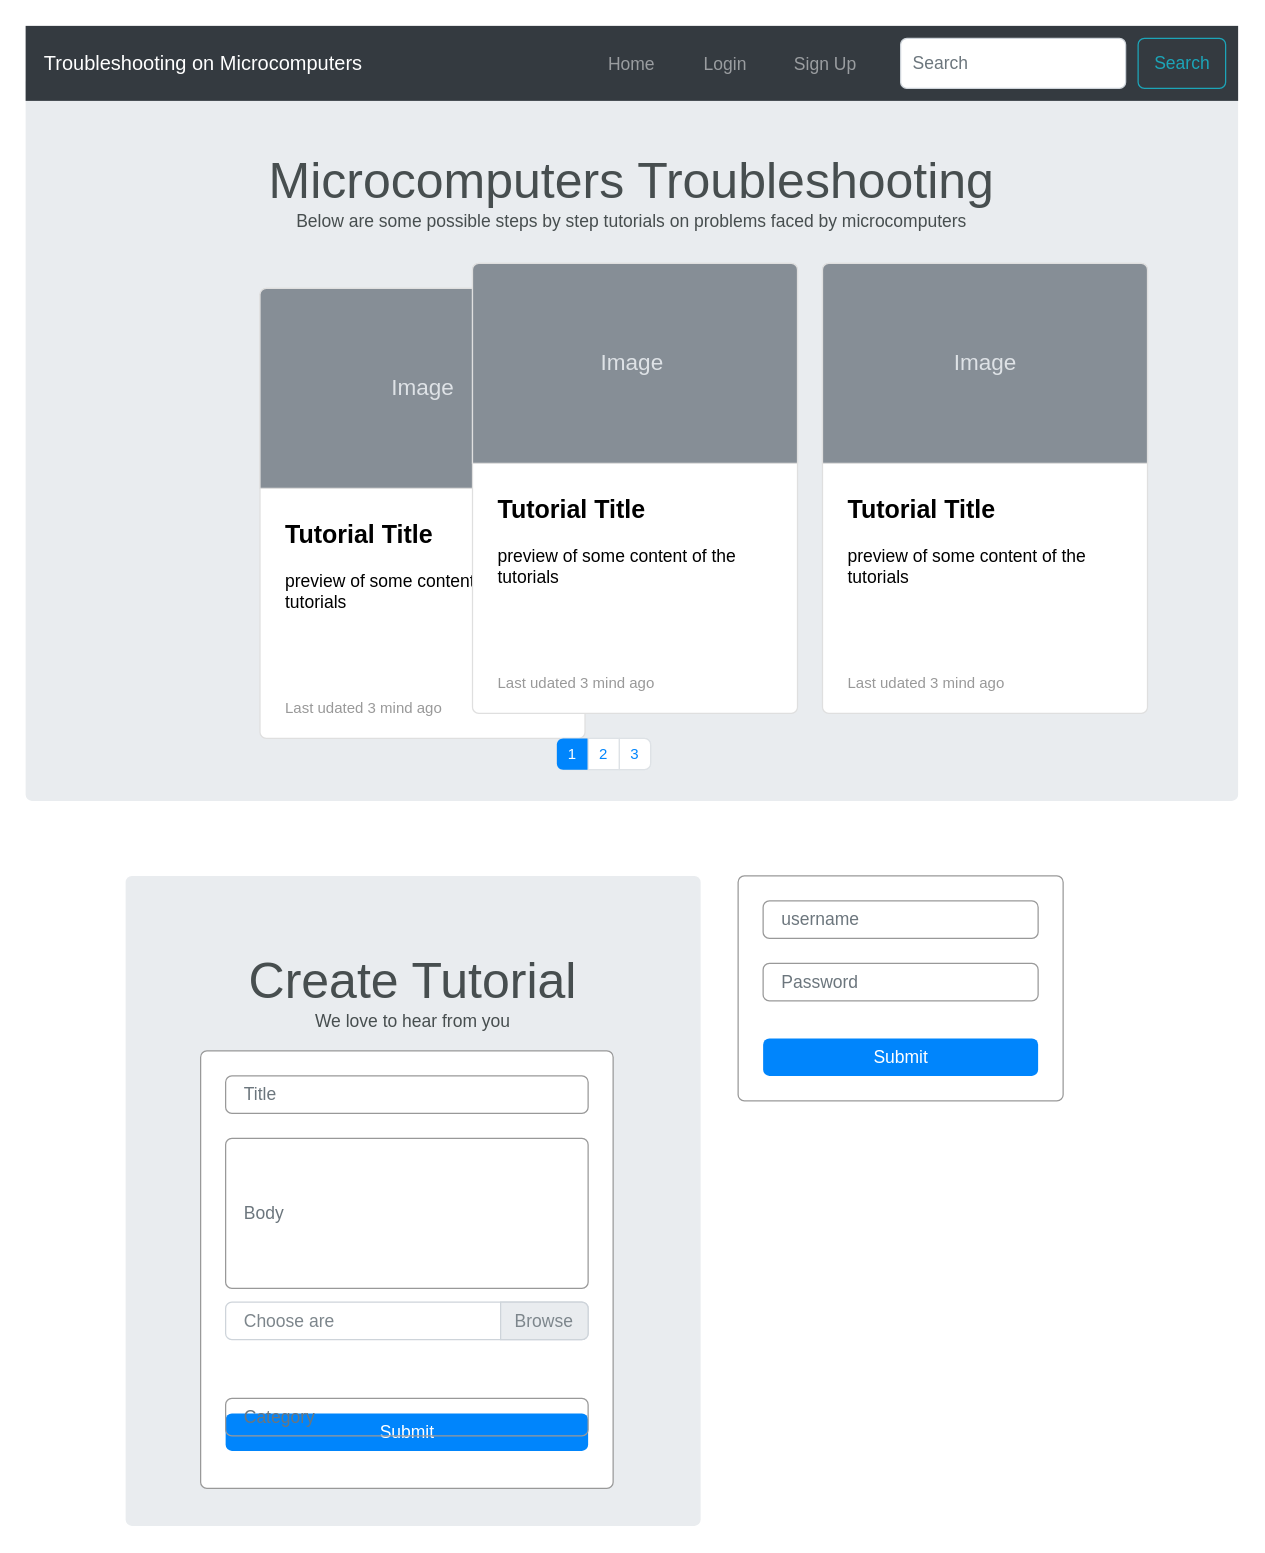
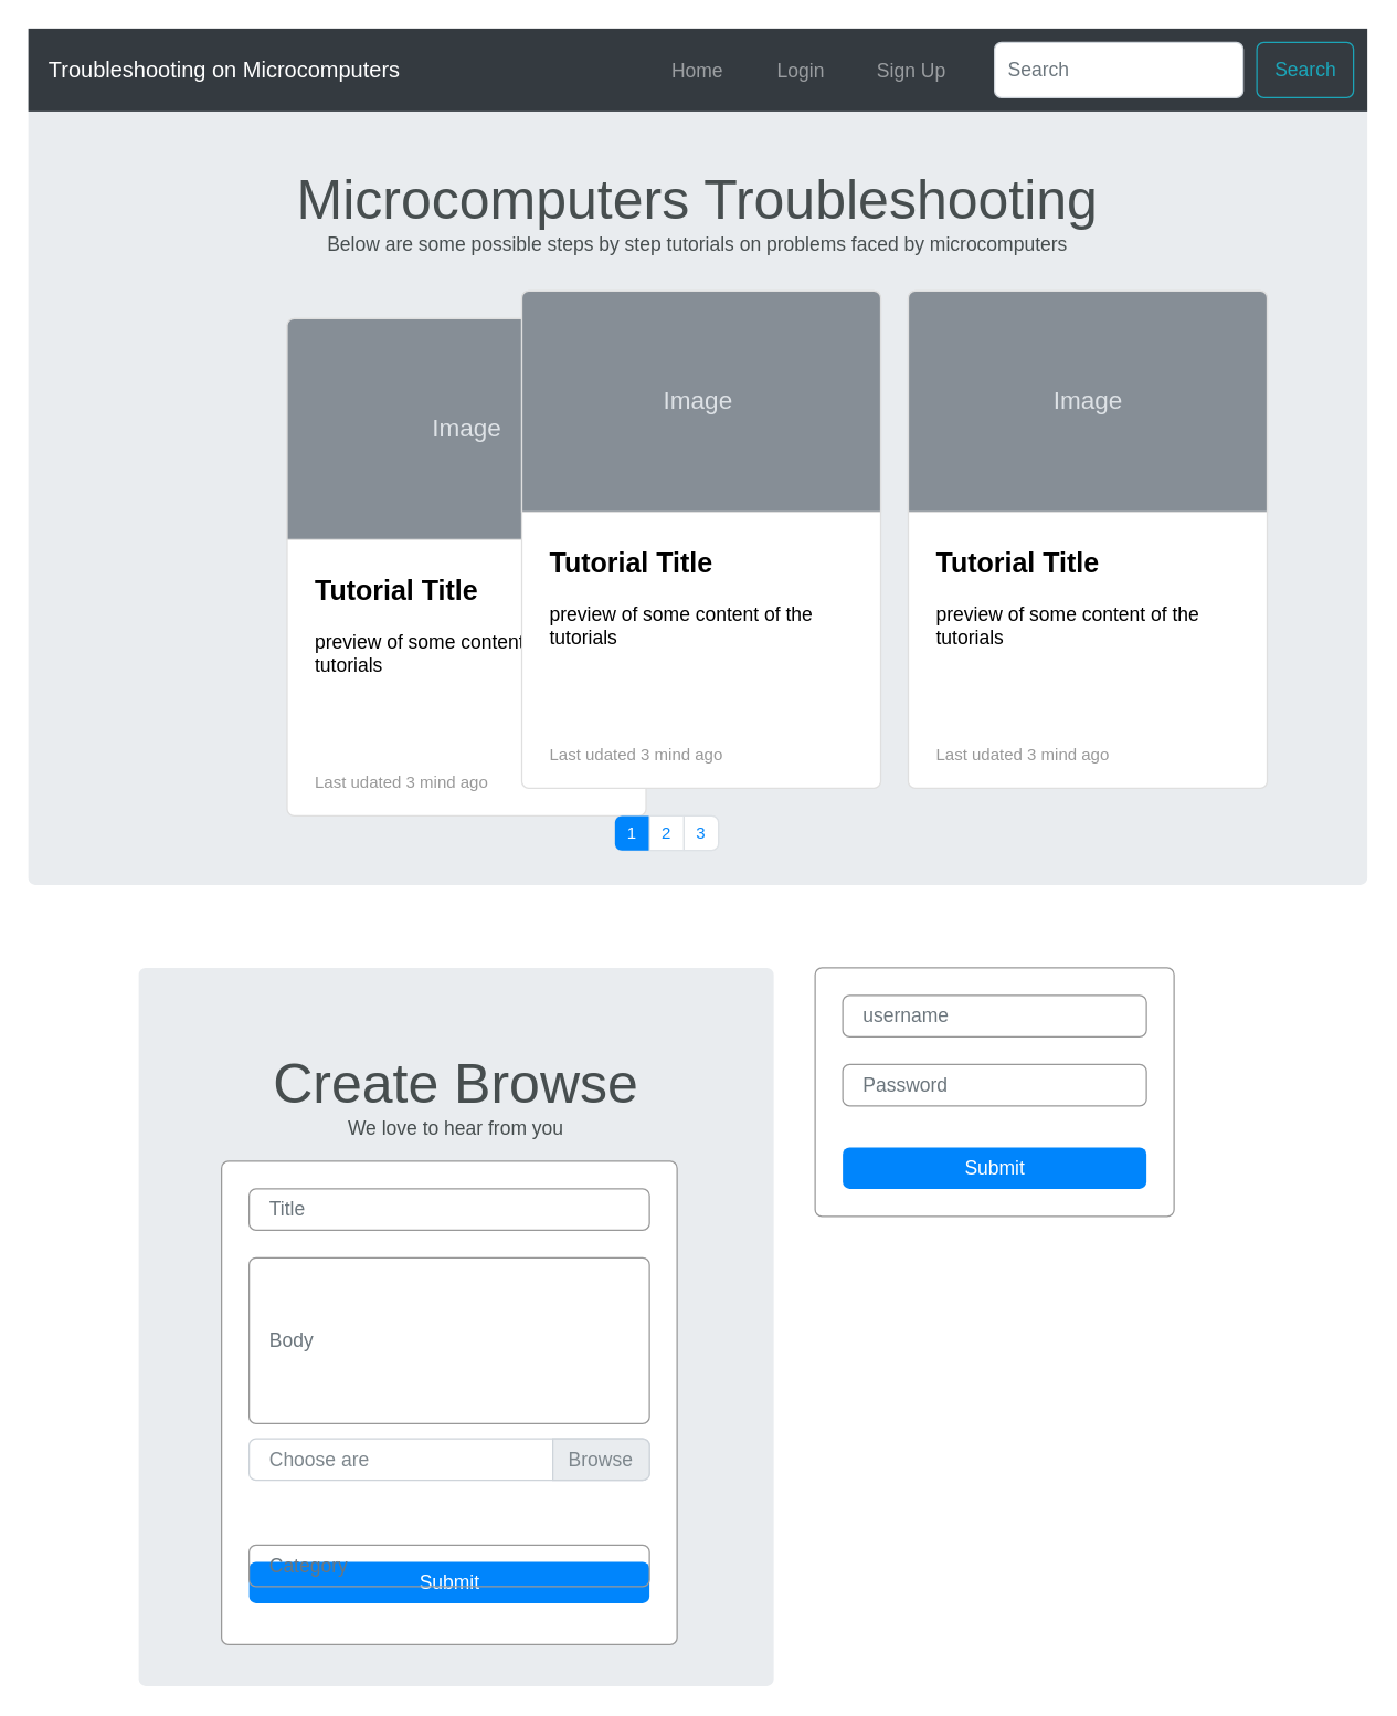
- <mxCell id="7" value="&lt;span style=&quot;font-size: 40px&quot;&gt;Create Tutorial&lt;/span&gt;&lt;br&gt;We love to hear from you" style="html=1;shadow=0;dashed=0;shape=mxgraph.bootstrap.rrect;rSize=5;strokeColor=none;html=1;whiteSpace=wrap;fillColor=#E9ECEF;fontColor=#474E4F;align=center;spacing=15;fontSize=14;verticalAlign=top;spacingTop=40;" vertex="1" parent="1"><mxGeometry x="100" y="700" width="460" height="520" as="geometry" /></mxCell>
+ <mxCell id="7" value="&lt;span style=&quot;font-size: 40px&quot;&gt;Create Browse&lt;/span&gt;&lt;br&gt;We love to hear from you" style="html=1;shadow=0;dashed=0;shape=mxgraph.bootstrap.rrect;rSize=5;strokeColor=none;html=1;whiteSpace=wrap;fillColor=#E9ECEF;fontColor=#474E4F;align=center;spacing=15;fontSize=14;verticalAlign=top;spacingTop=40;" vertex="1" parent="1"><mxGeometry x="100" y="700" width="460" height="520" as="geometry" /></mxCell>
